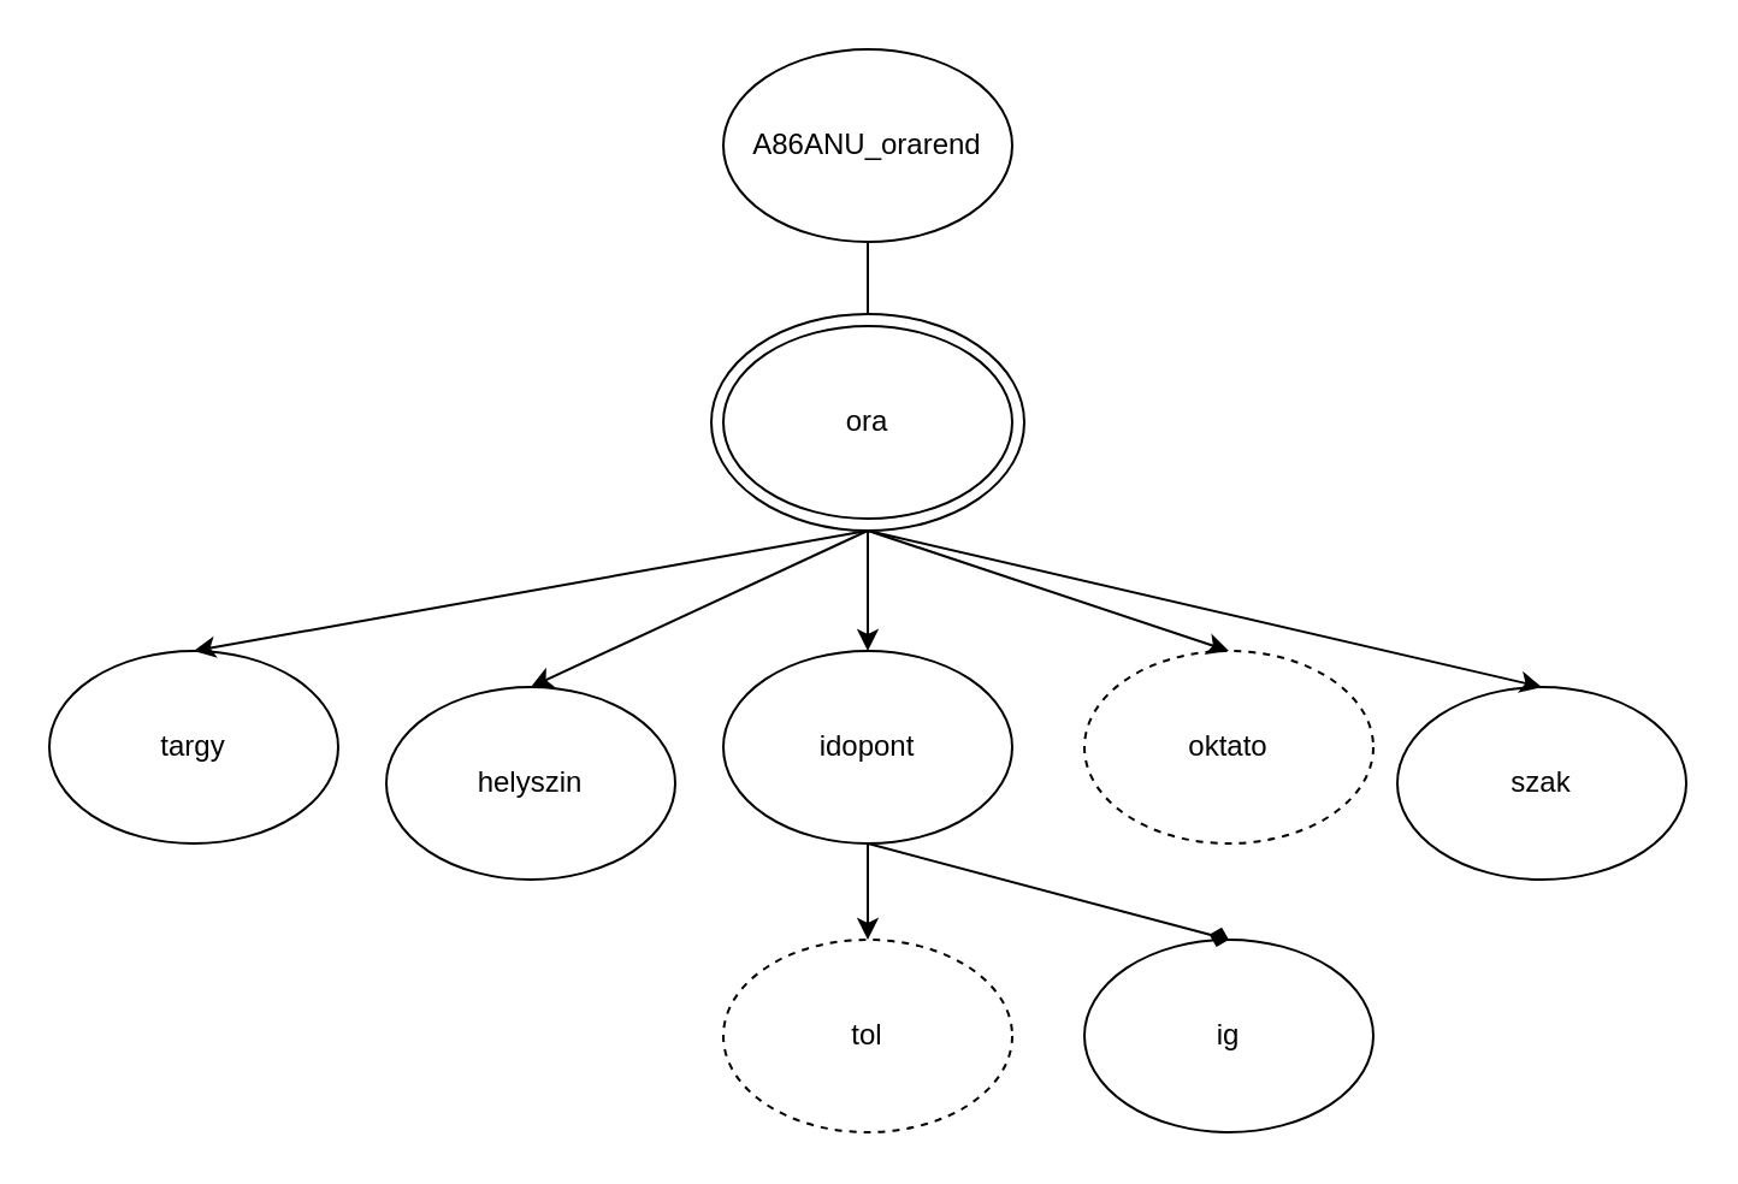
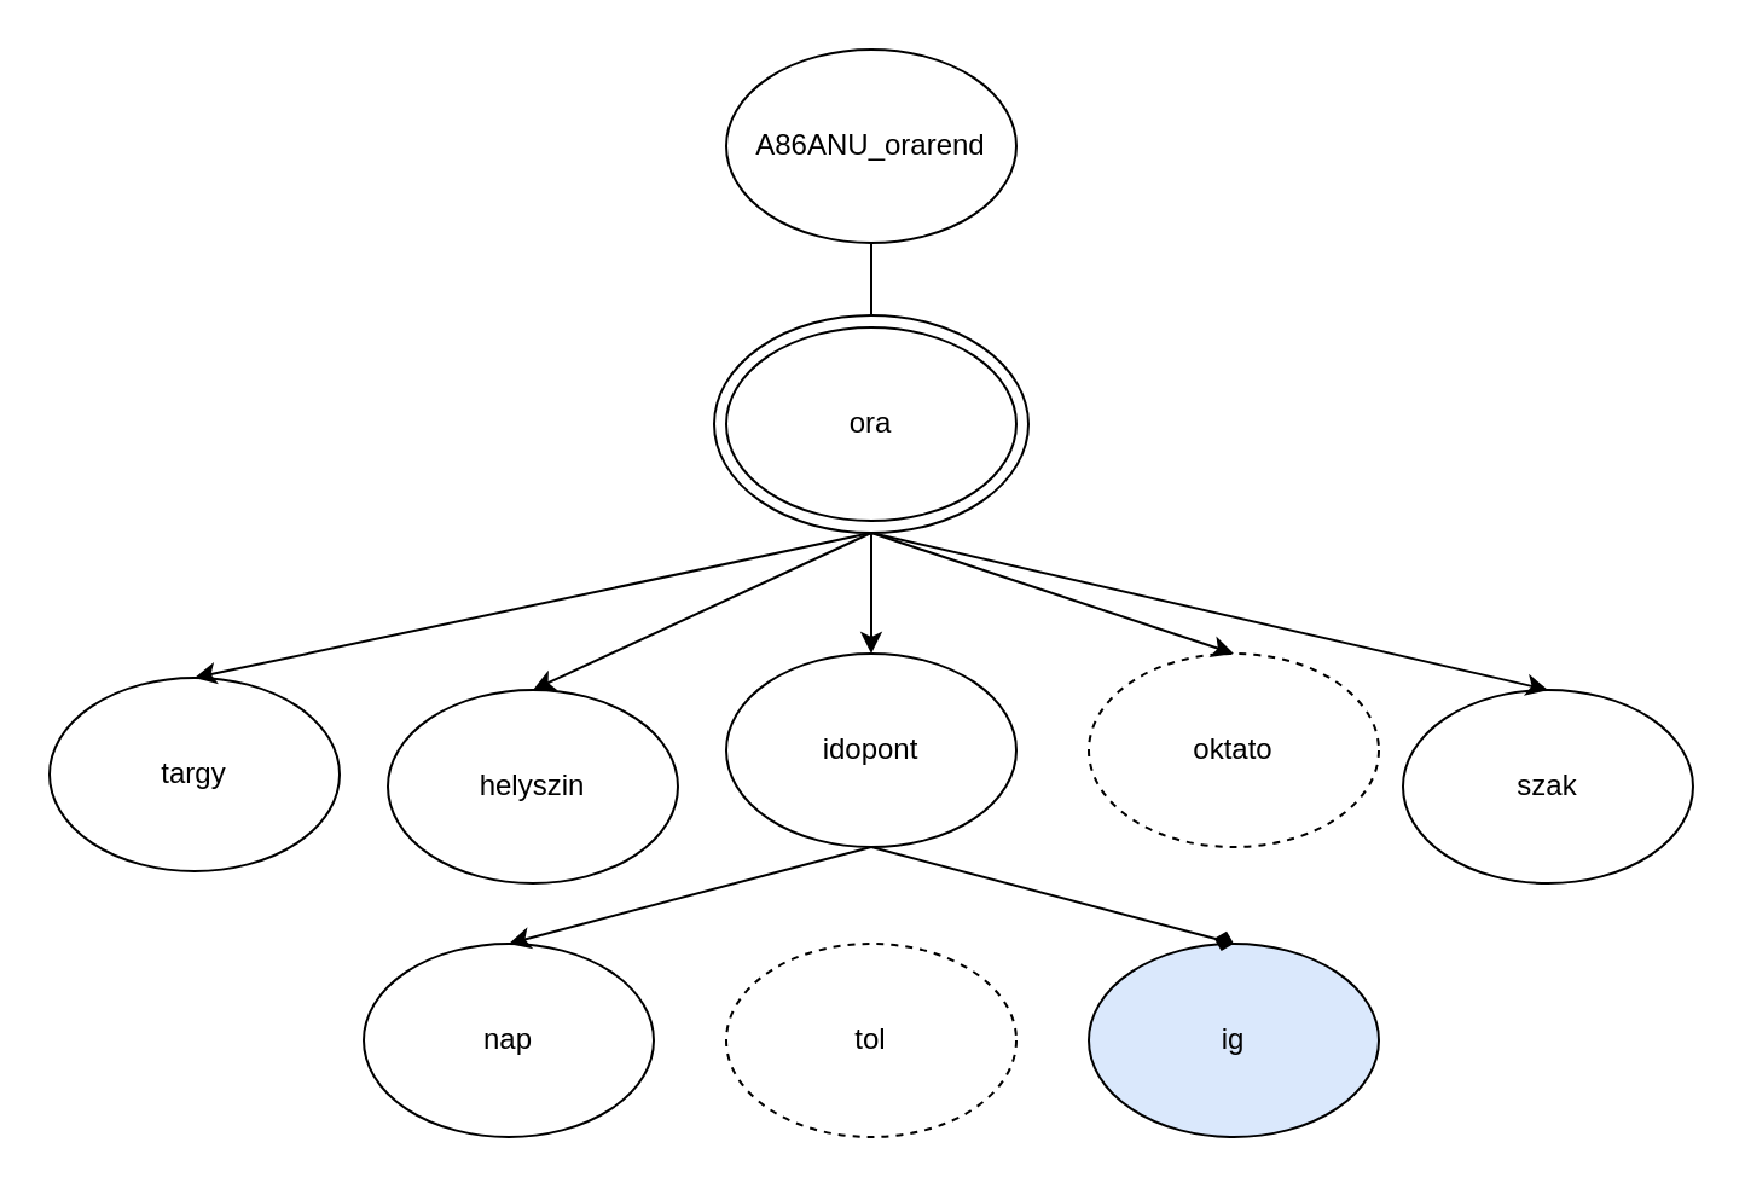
- <mxCell id="3" value="targy" style="ellipse;whiteSpace=wrap;html=1;" parent="1" vertex="1"><mxGeometry x="20" y="270" width="120" height="80" as="geometry" /></mxCell>
+ <mxCell id="3" value="targy" style="ellipse;whiteSpace=wrap;html=1;" parent="1" vertex="1"><mxGeometry x="20" y="280" width="120" height="80" as="geometry" /></mxCell>
- <mxCell id="18" value="" style="endArrow=classic;html=1;rounded=0;exitX=0.5;exitY=1;exitDx=0;exitDy=0;" parent="1" source="4" target="6" edge="1"><mxGeometry width="50" height="50" relative="1" as="geometry"><mxPoint x="340" y="330" as="sourcePoint" /><mxPoint x="390" y="280" as="targetPoint" /></mxGeometry></mxCell>
+ <mxCell id="17" value="" style="endArrow=classic;html=1;rounded=0;exitX=0.5;exitY=1;exitDx=0;exitDy=0;entryX=0.5;entryY=0;entryDx=0;entryDy=0;" parent="1" source="4" target="5" edge="1"><mxGeometry width="50" height="50" relative="1" as="geometry"><mxPoint x="340" y="330" as="sourcePoint" /><mxPoint x="390" y="280" as="targetPoint" /></mxGeometry></mxCell>
+ <mxCell id="5" value="nap" style="ellipse;whiteSpace=wrap;html=1;" parent="1" vertex="1"><mxGeometry x="150" y="390" width="120" height="80" as="geometry" /></mxCell>
- <mxCell id="7" value="ig" style="ellipse;whiteSpace=wrap;html=1;" parent="1" vertex="1"><mxGeometry x="450" y="390" width="120" height="80" as="geometry" /></mxCell>
+ <mxCell id="7" value="ig" style="ellipse;whiteSpace=wrap;html=1;fillColor=#dae8fc;" parent="1" vertex="1"><mxGeometry x="450" y="390" width="120" height="80" as="geometry" /></mxCell>
